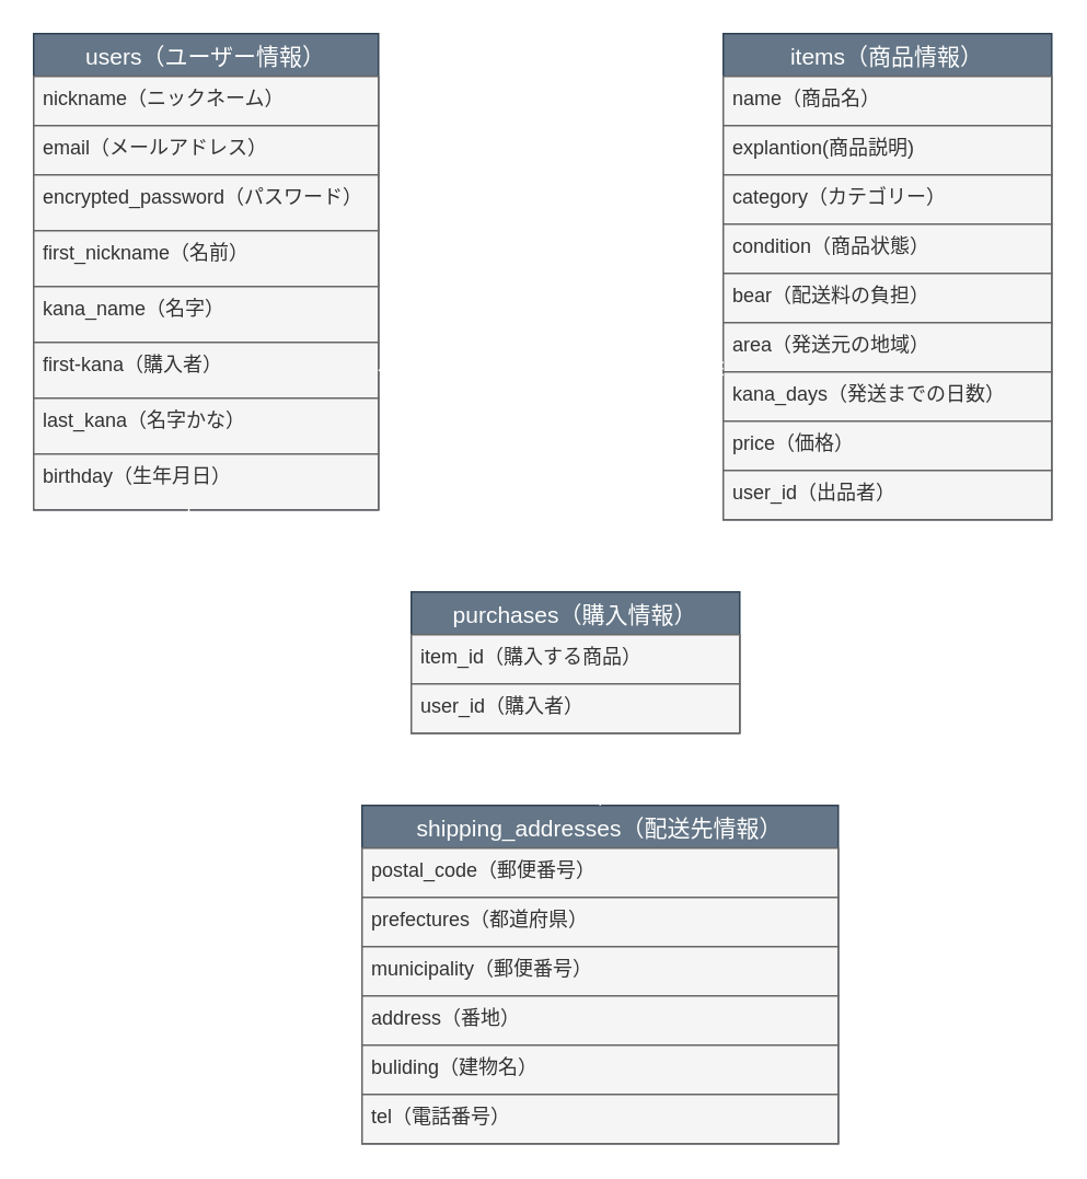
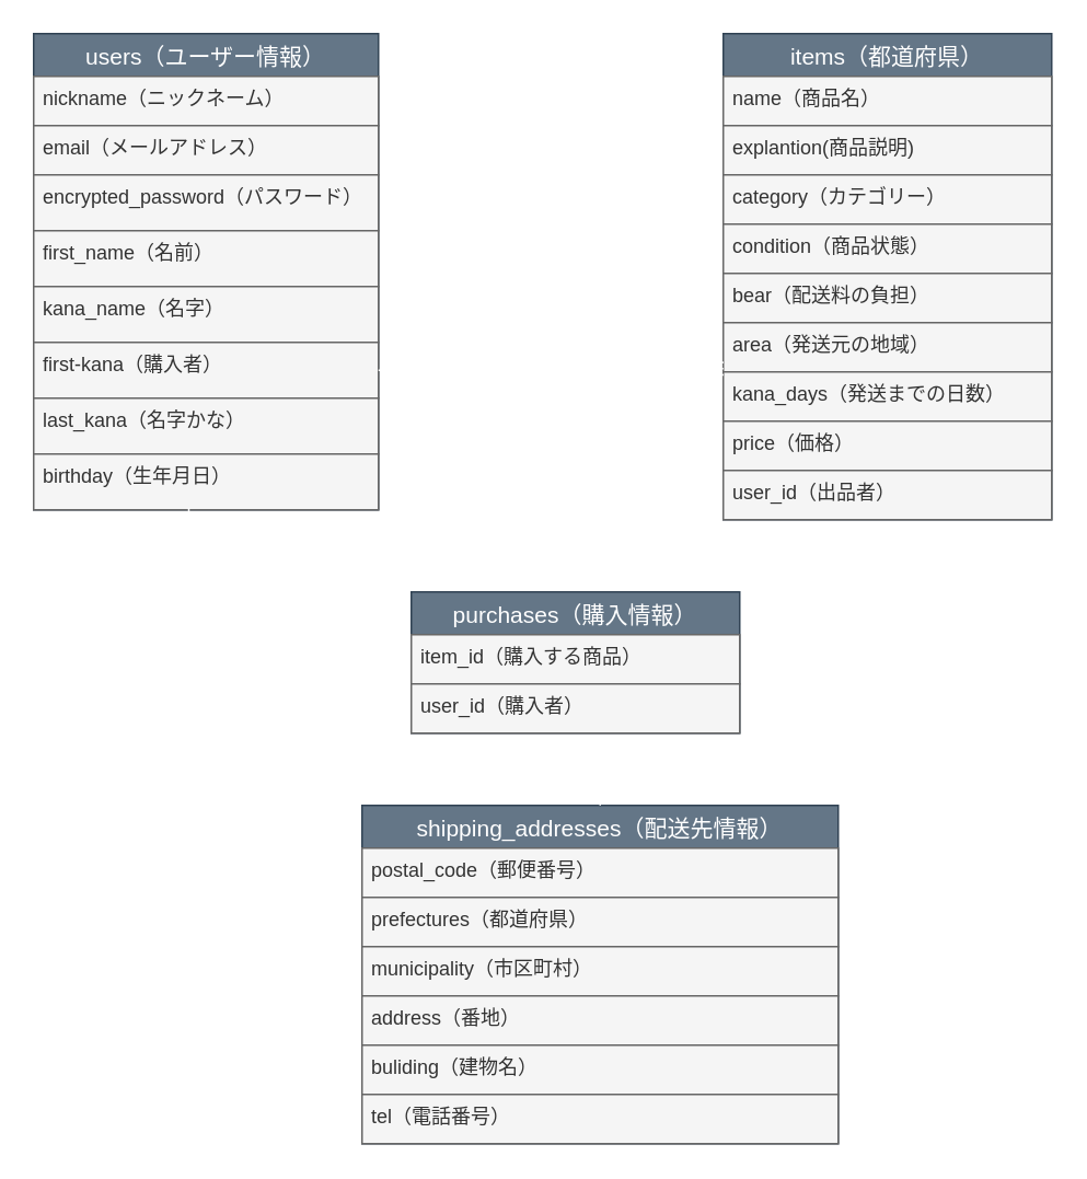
- <mxCell id="11" value="items（商品情報）" style="swimlane;fontStyle=0;childLayout=stackLayout;horizontal=1;startSize=26;horizontalStack=0;resizeParent=1;resizeParentMax=0;resizeLast=0;collapsible=1;marginBottom=0;align=center;fontSize=14;fillColor=#647687;strokeColor=#314354;fontColor=#ffffff;" parent="1" vertex="1"><mxGeometry x="440" y="20" width="200" height="296" as="geometry" /></mxCell>
+ <mxCell id="11" value="items（都道府県）" style="swimlane;fontStyle=0;childLayout=stackLayout;horizontal=1;startSize=26;horizontalStack=0;resizeParent=1;resizeParentMax=0;resizeLast=0;collapsible=1;marginBottom=0;align=center;fontSize=14;fillColor=#647687;strokeColor=#314354;fontColor=#ffffff;" parent="1" vertex="1"><mxGeometry x="440" y="20" width="200" height="296" as="geometry" /></mxCell>
- <mxCell id="6" value="first_nickname（名前）" style="text;spacingLeft=4;spacingRight=4;overflow=hidden;rotatable=0;points=[[0,0.5],[1,0.5]];portConstraint=eastwest;fontSize=12;fillColor=#f5f5f5;fontColor=#333333;strokeColor=#666666;" parent="2" vertex="1"><mxGeometry y="120" width="210" height="34" as="geometry" /></mxCell>
+ <mxCell id="6" value="first_name（名前）" style="text;spacingLeft=4;spacingRight=4;overflow=hidden;rotatable=0;points=[[0,0.5],[1,0.5]];portConstraint=eastwest;fontSize=12;fillColor=#f5f5f5;fontColor=#333333;strokeColor=#666666;" parent="2" vertex="1"><mxGeometry y="120" width="210" height="34" as="geometry" /></mxCell>
- <mxCell id="24" value="municipality（郵便番号）" style="text;spacingLeft=4;spacingRight=4;overflow=hidden;rotatable=0;points=[[0,0.5],[1,0.5]];portConstraint=eastwest;fontSize=12;fillColor=#f5f5f5;fontColor=#333333;strokeColor=#666666;" parent="21" vertex="1"><mxGeometry y="86" width="290" height="30" as="geometry" /></mxCell>
+ <mxCell id="24" value="municipality（市区町村）" style="text;spacingLeft=4;spacingRight=4;overflow=hidden;rotatable=0;points=[[0,0.5],[1,0.5]];portConstraint=eastwest;fontSize=12;fillColor=#f5f5f5;fontColor=#333333;strokeColor=#666666;" parent="21" vertex="1"><mxGeometry y="86" width="290" height="30" as="geometry" /></mxCell>
